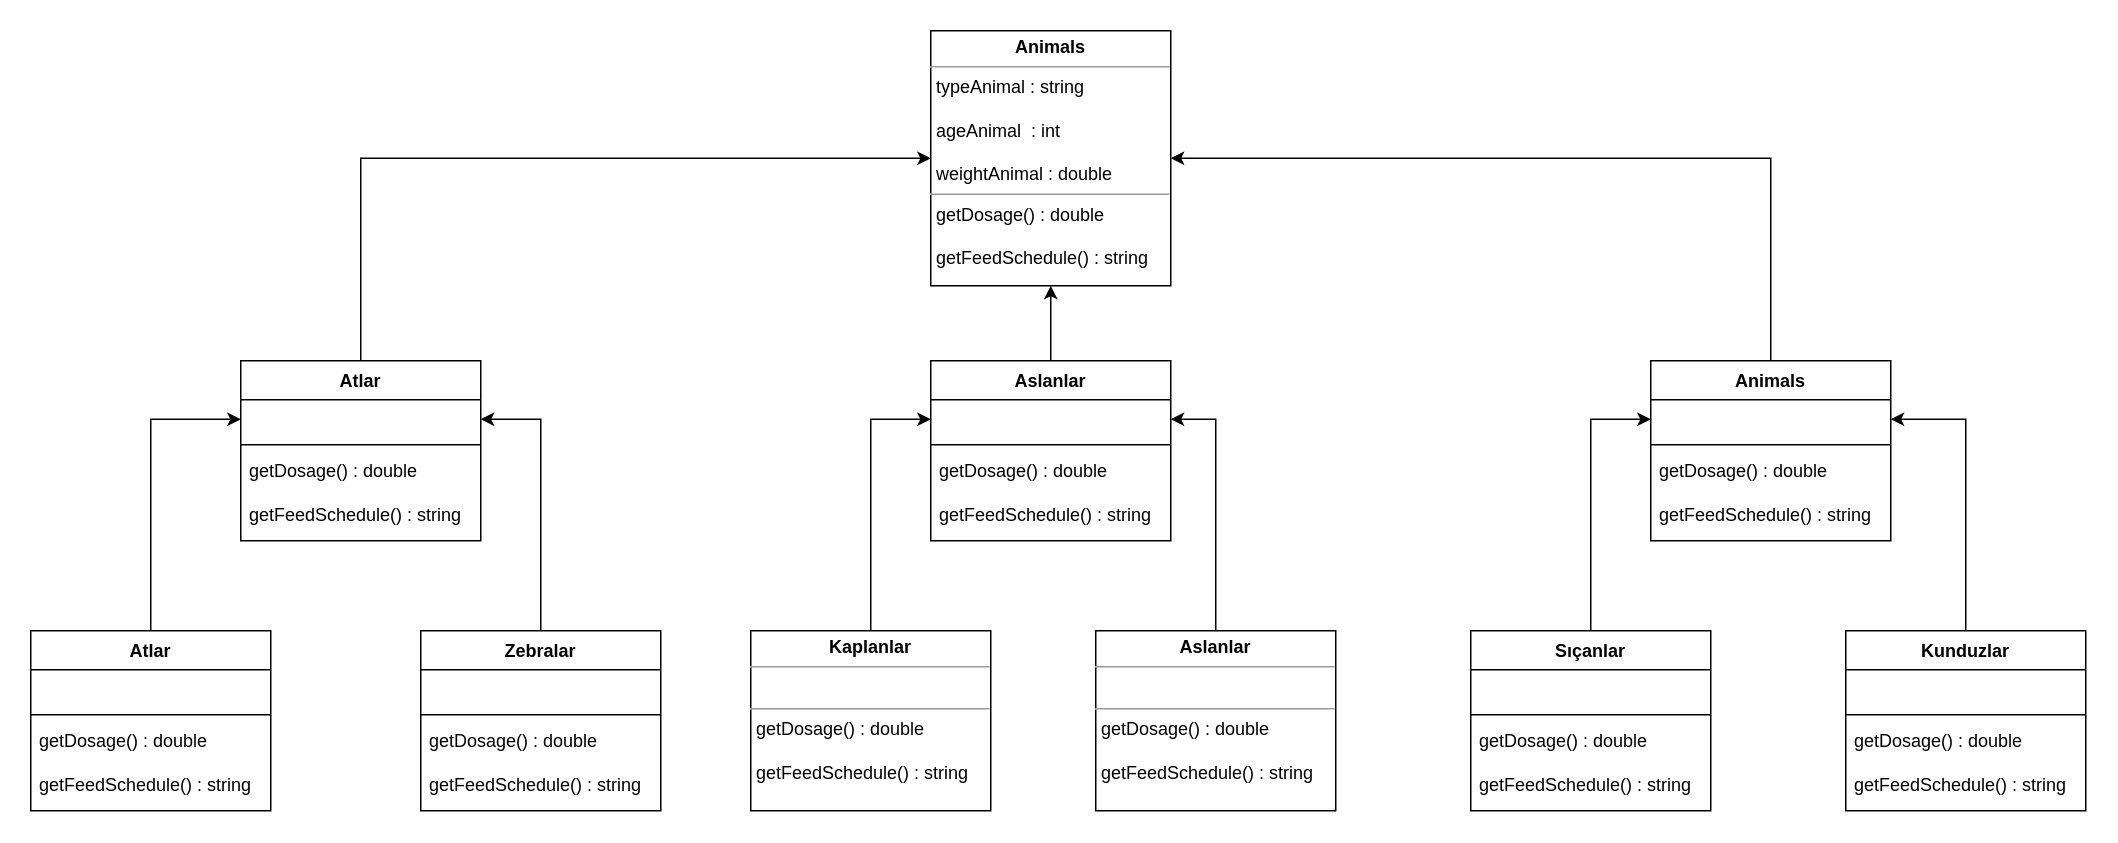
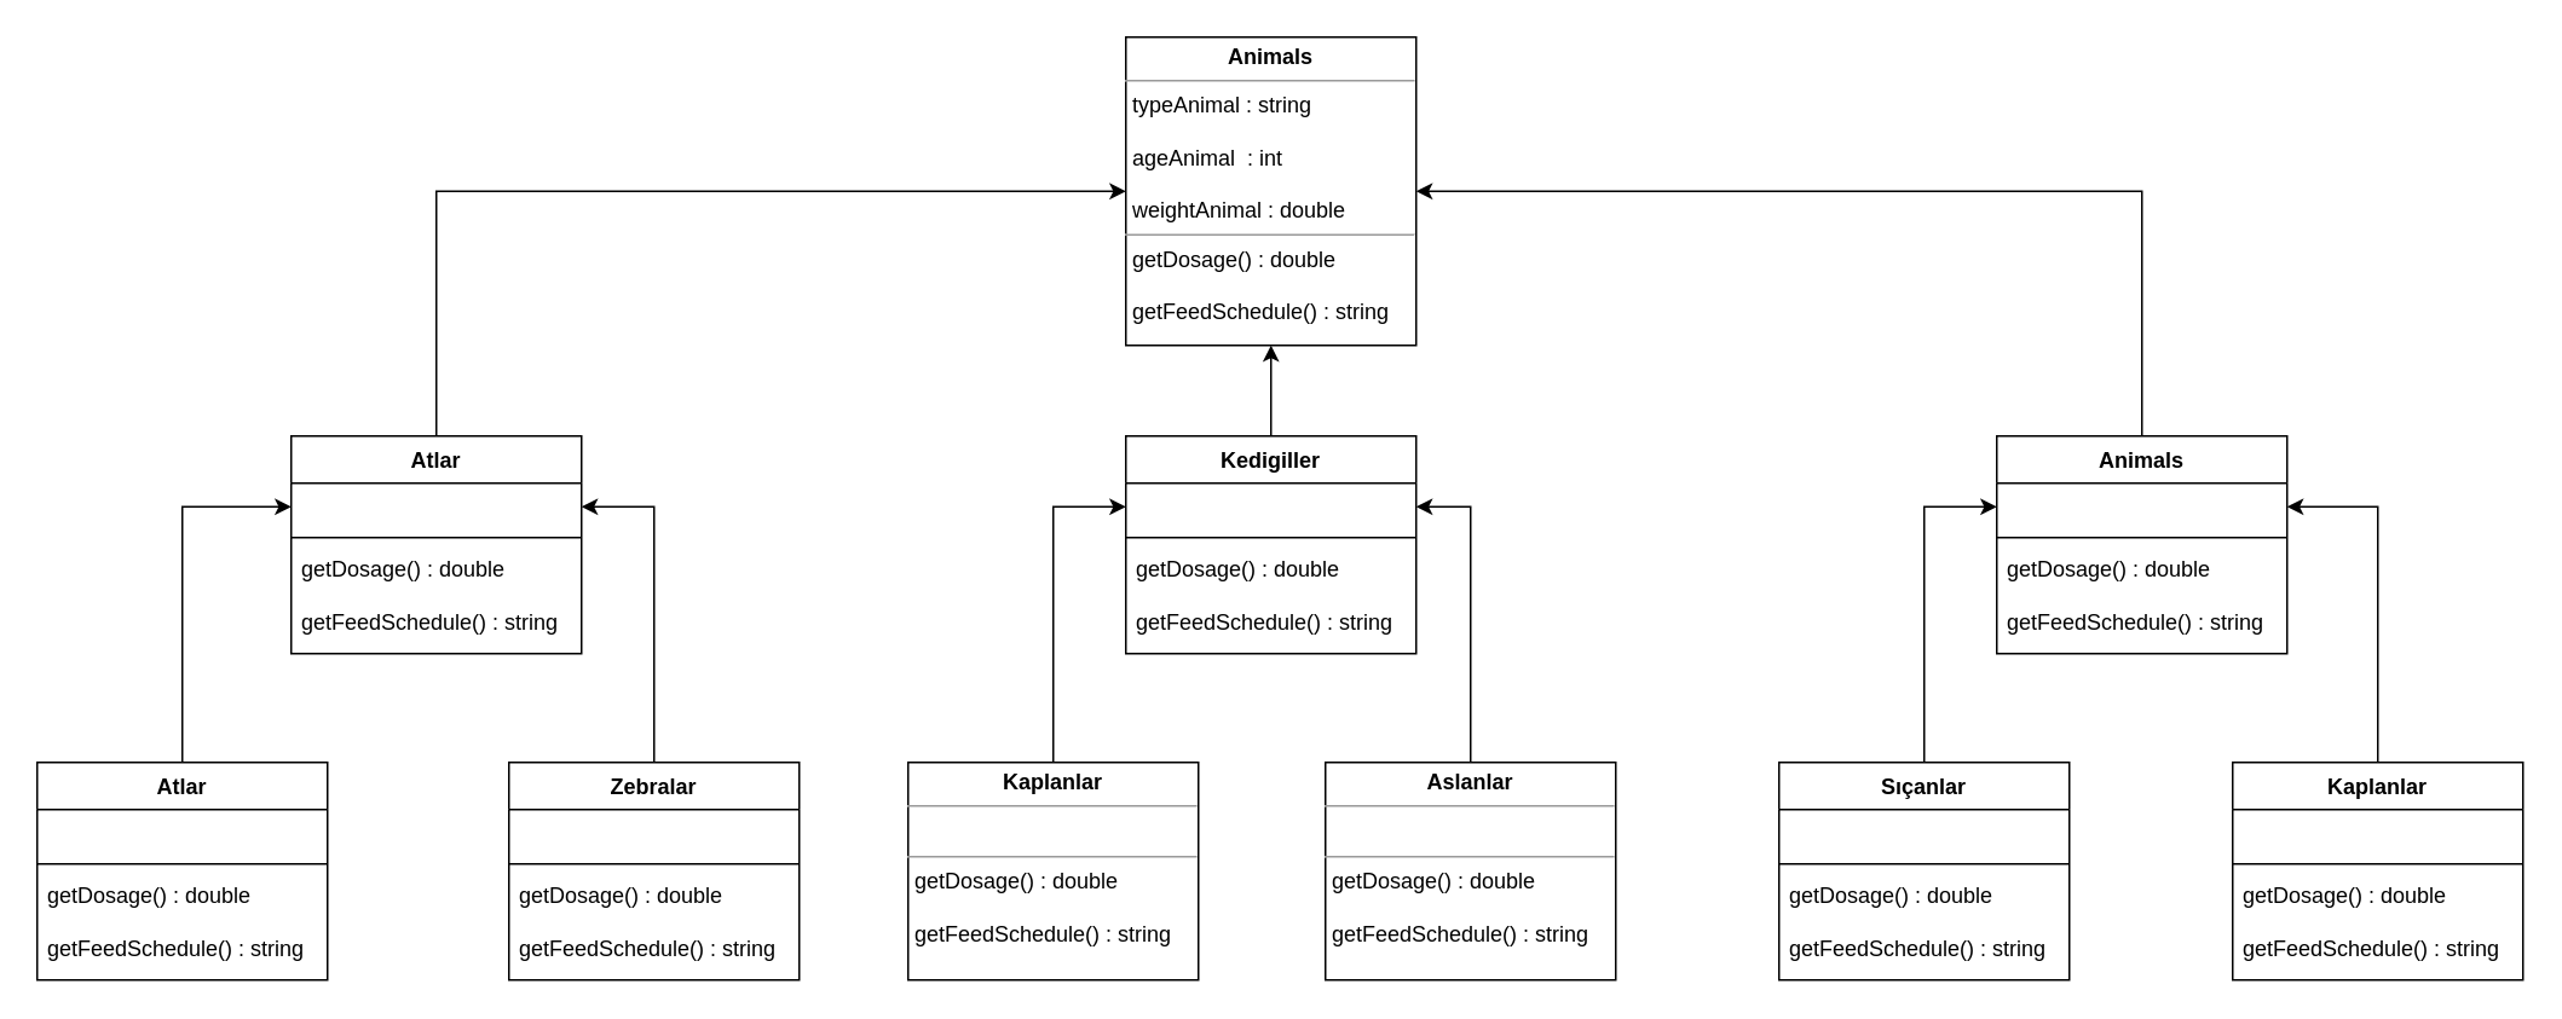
- <mxCell id="23" value="Aslanlar" style="swimlane;fontStyle=1;align=center;verticalAlign=top;childLayout=stackLayout;horizontal=1;startSize=26;horizontalStack=0;resizeParent=1;resizeParentMax=0;resizeLast=0;collapsible=1;marginBottom=0;whiteSpace=wrap;html=1;" vertex="1" parent="1"><mxGeometry x="620" y="240" width="160" height="120" as="geometry" /></mxCell>
+ <mxCell id="23" value="Kedigiller" style="swimlane;fontStyle=1;align=center;verticalAlign=top;childLayout=stackLayout;horizontal=1;startSize=26;horizontalStack=0;resizeParent=1;resizeParentMax=0;resizeLast=0;collapsible=1;marginBottom=0;whiteSpace=wrap;html=1;" vertex="1" parent="1"><mxGeometry x="620" y="240" width="160" height="120" as="geometry" /></mxCell>
- <mxCell id="38" value="Kunduzlar" style="swimlane;fontStyle=1;align=center;verticalAlign=top;childLayout=stackLayout;horizontal=1;startSize=26;horizontalStack=0;resizeParent=1;resizeParentMax=0;resizeLast=0;collapsible=1;marginBottom=0;whiteSpace=wrap;html=1;" vertex="1" parent="1"><mxGeometry x="1230" y="420" width="160" height="120" as="geometry" /></mxCell>
+ <mxCell id="38" value="Kaplanlar" style="swimlane;fontStyle=1;align=center;verticalAlign=top;childLayout=stackLayout;horizontal=1;startSize=26;horizontalStack=0;resizeParent=1;resizeParentMax=0;resizeLast=0;collapsible=1;marginBottom=0;whiteSpace=wrap;html=1;" vertex="1" parent="1"><mxGeometry x="1230" y="420" width="160" height="120" as="geometry" /></mxCell>
